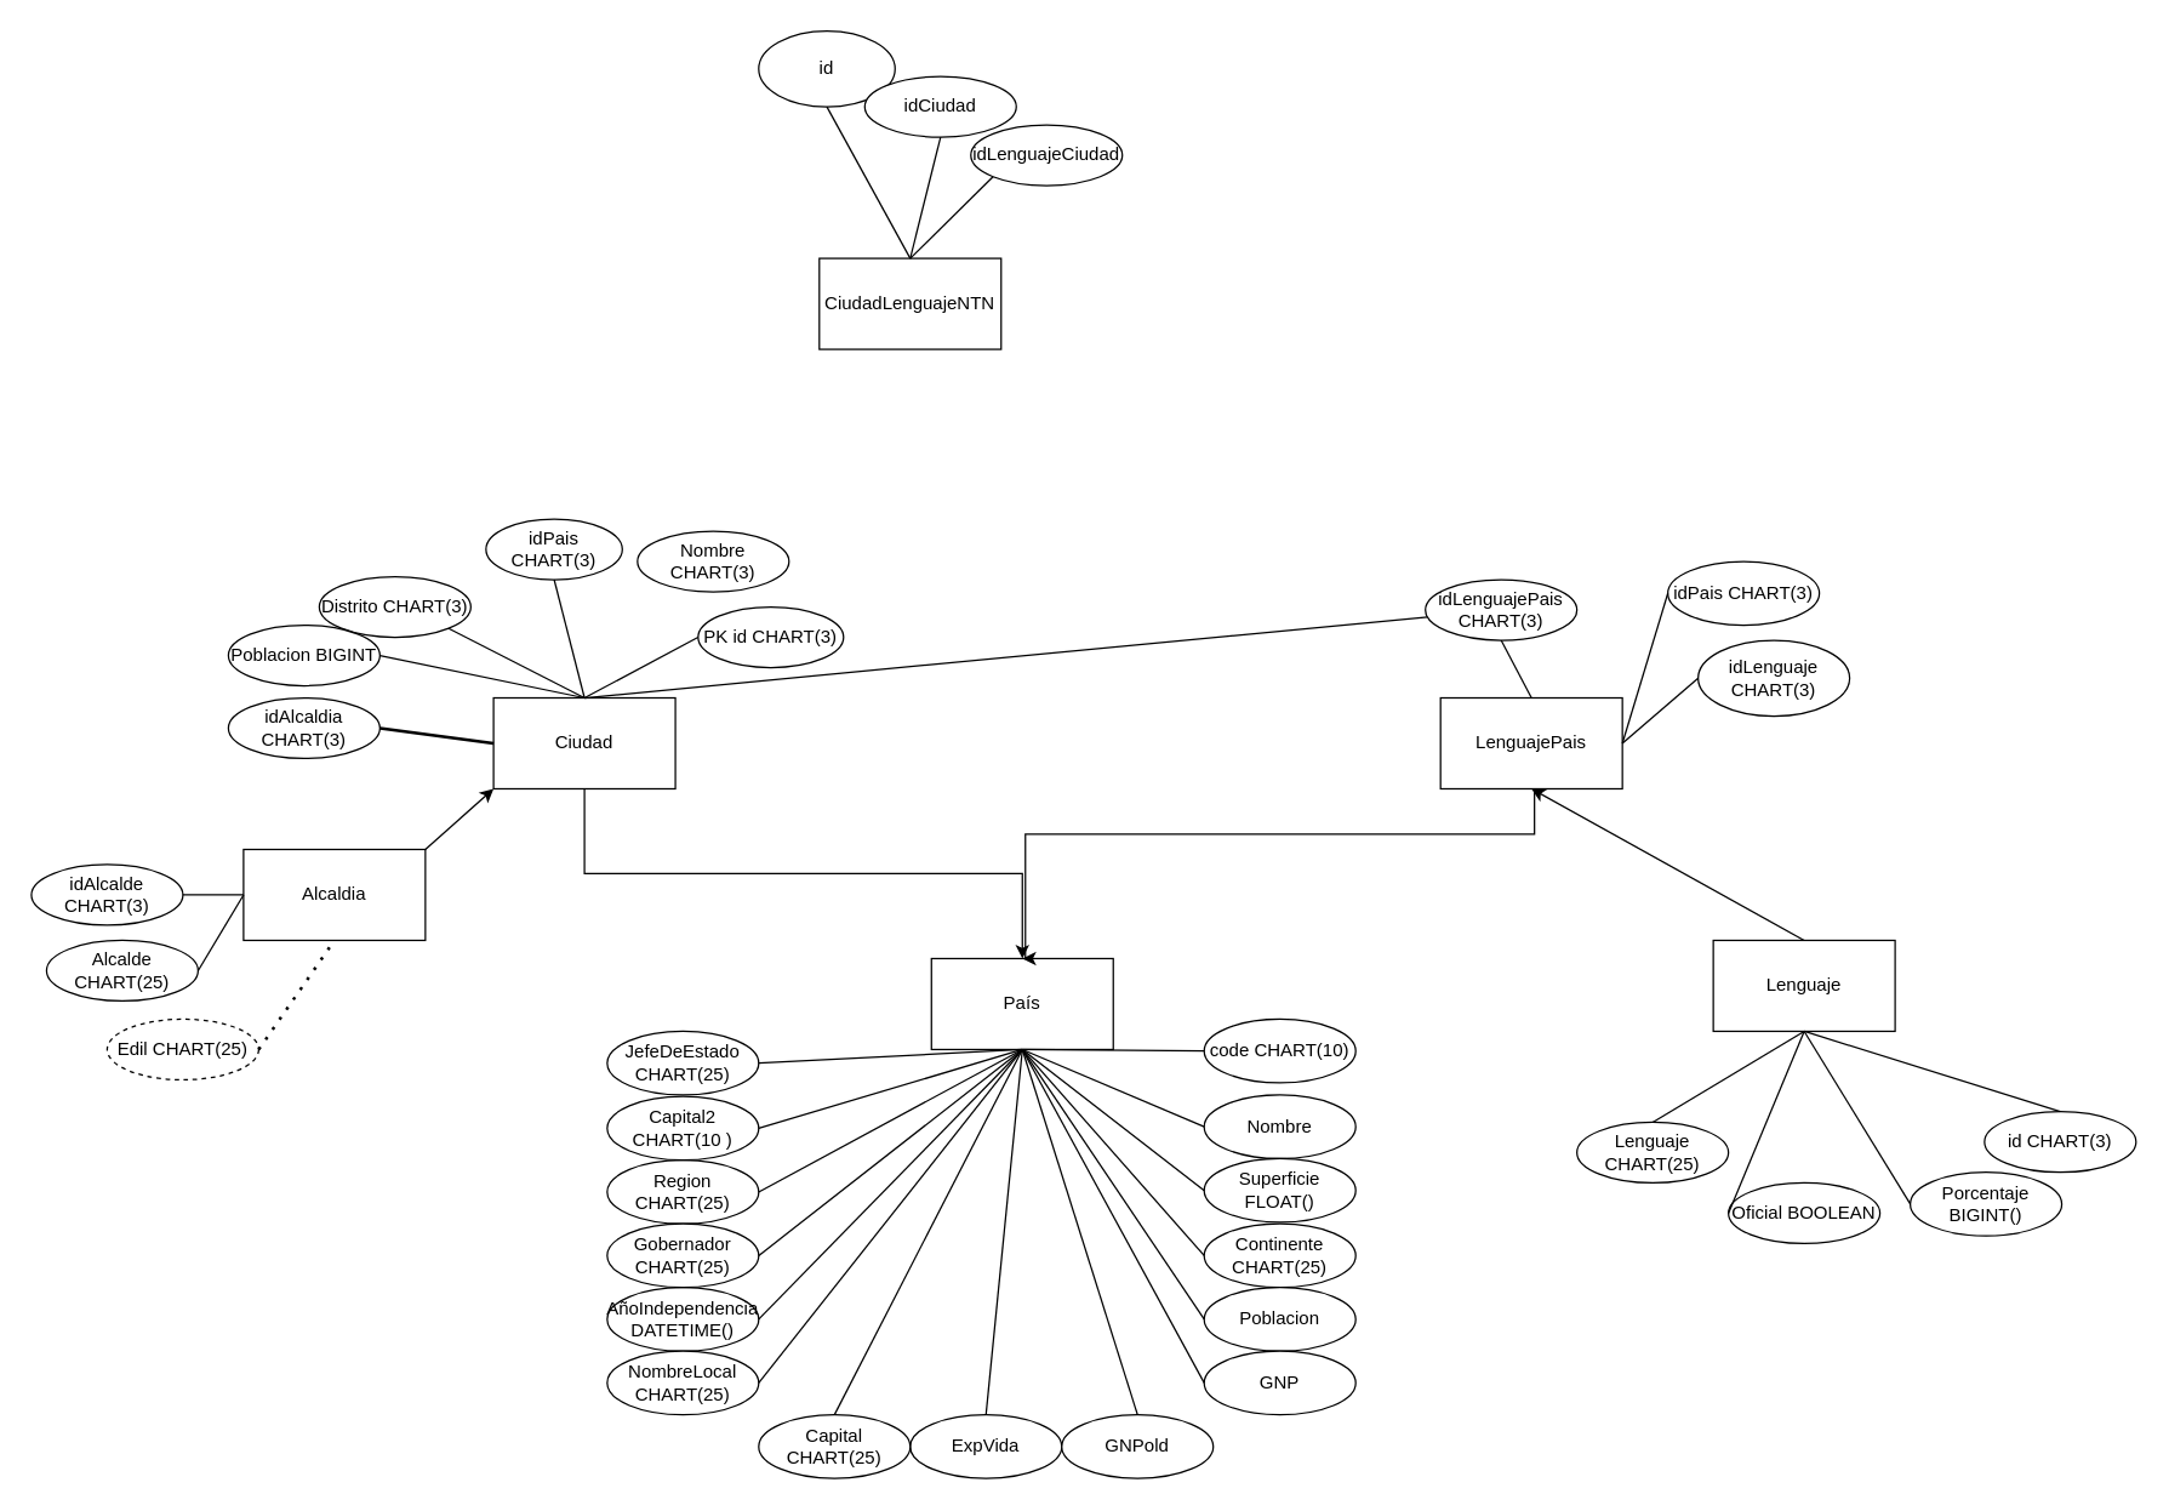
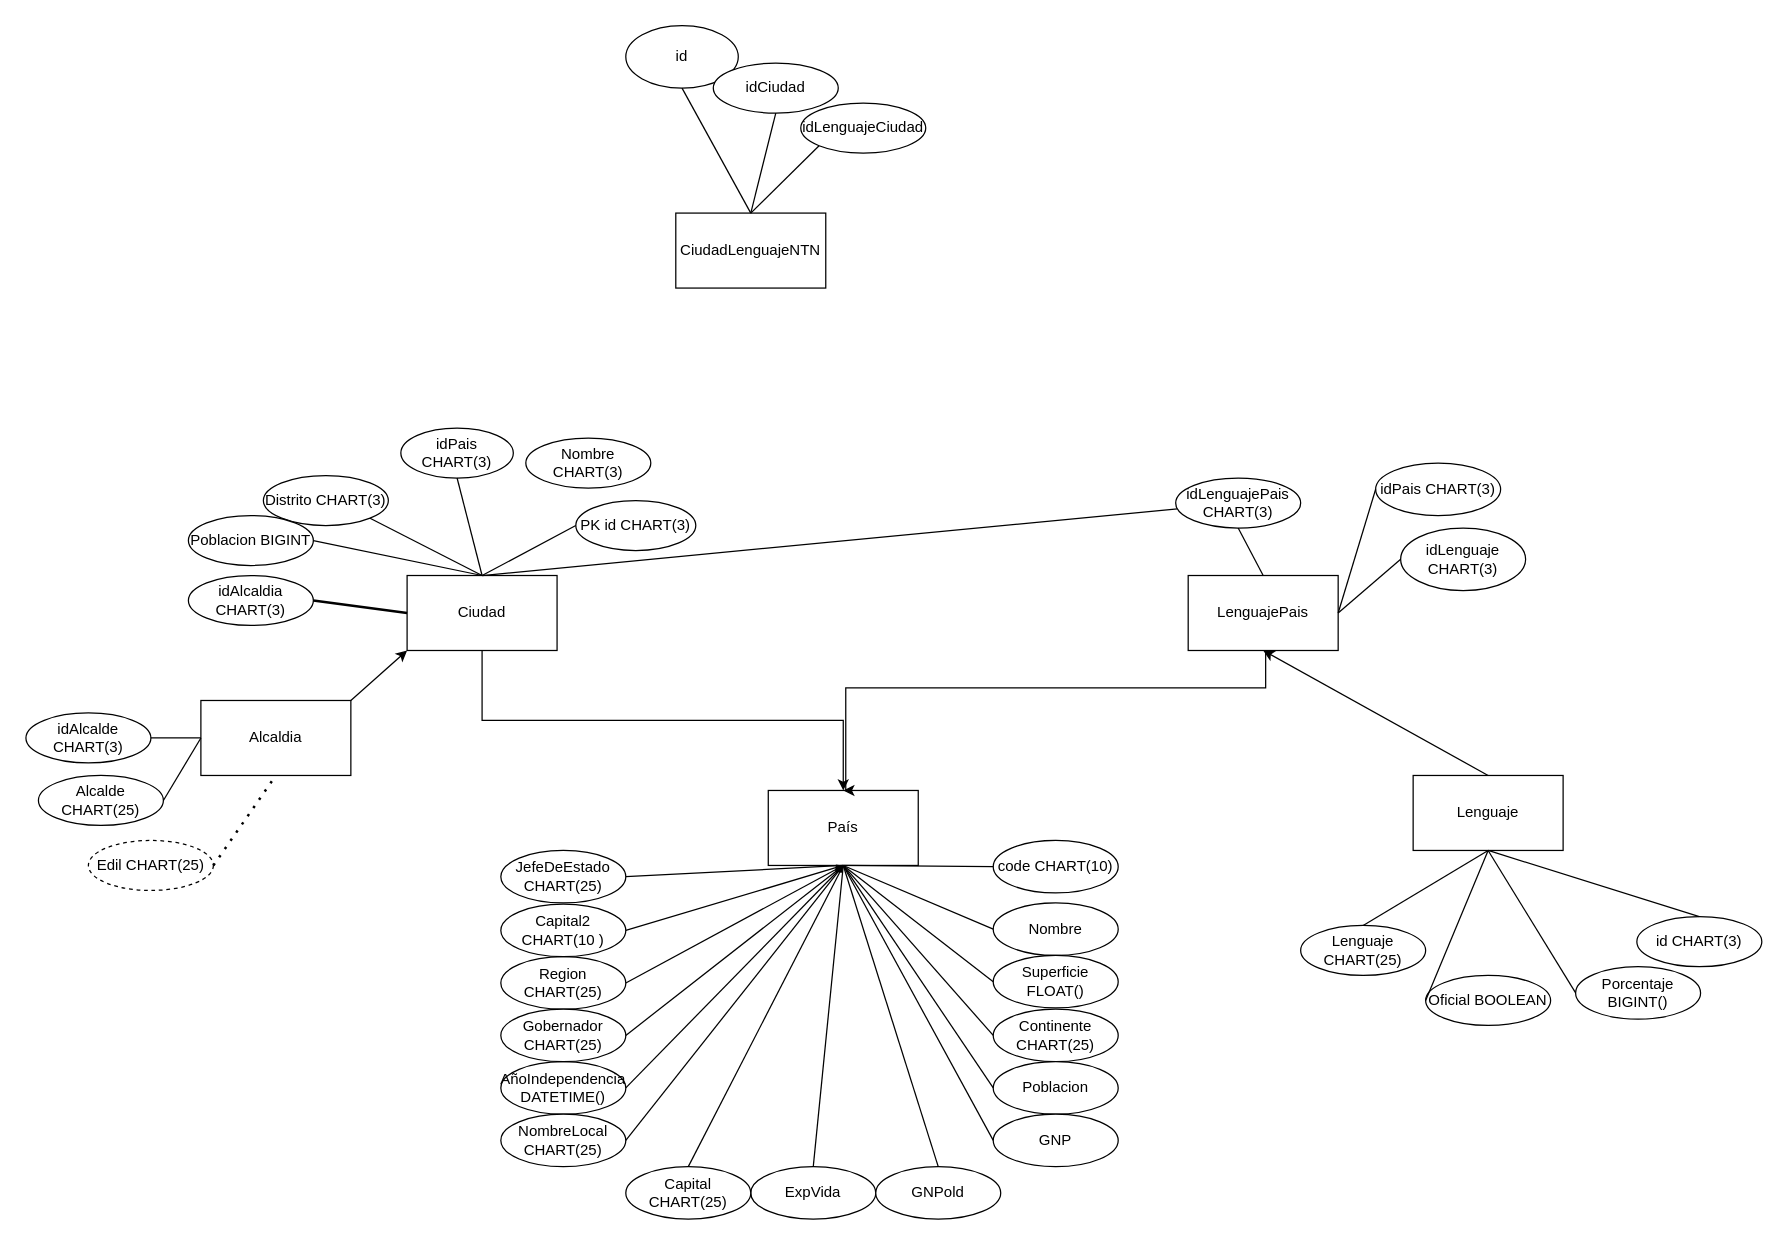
- <mxCell id="42" value="" style="endArrow=none;html=1;rounded=0;exitX=1;exitY=0.5;exitDx=0;exitDy=0;entryX=0.5;entryY=1;entryDx=0;entryDy=0;" parent="1" source="23" target="2" edge="1"><mxGeometry width="50" height="50" relative="1" as="geometry"><mxPoint x="660" y="850" as="sourcePoint" /><mxPoint x="710" y="800" as="targetPoint" /></mxGeometry></mxCell>
+ <mxCell id="42" value="" style="endArrow=diamond;html=1;rounded=0;exitX=1;exitY=0.5;exitDx=0;exitDy=0;entryX=0.5;entryY=1;entryDx=0;entryDy=0;" parent="1" source="23" target="2" edge="1"><mxGeometry width="50" height="50" relative="1" as="geometry"><mxPoint x="660" y="850" as="sourcePoint" /><mxPoint x="710" y="800" as="targetPoint" /></mxGeometry></mxCell>
